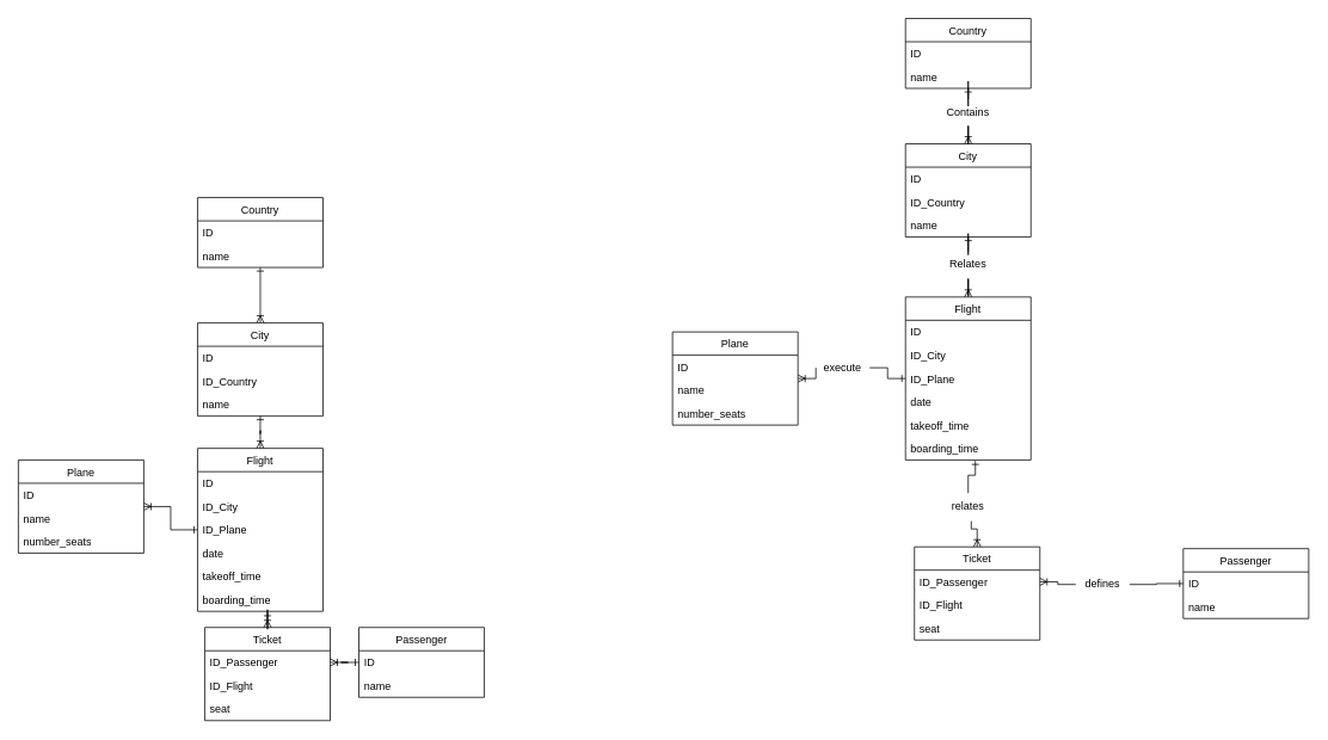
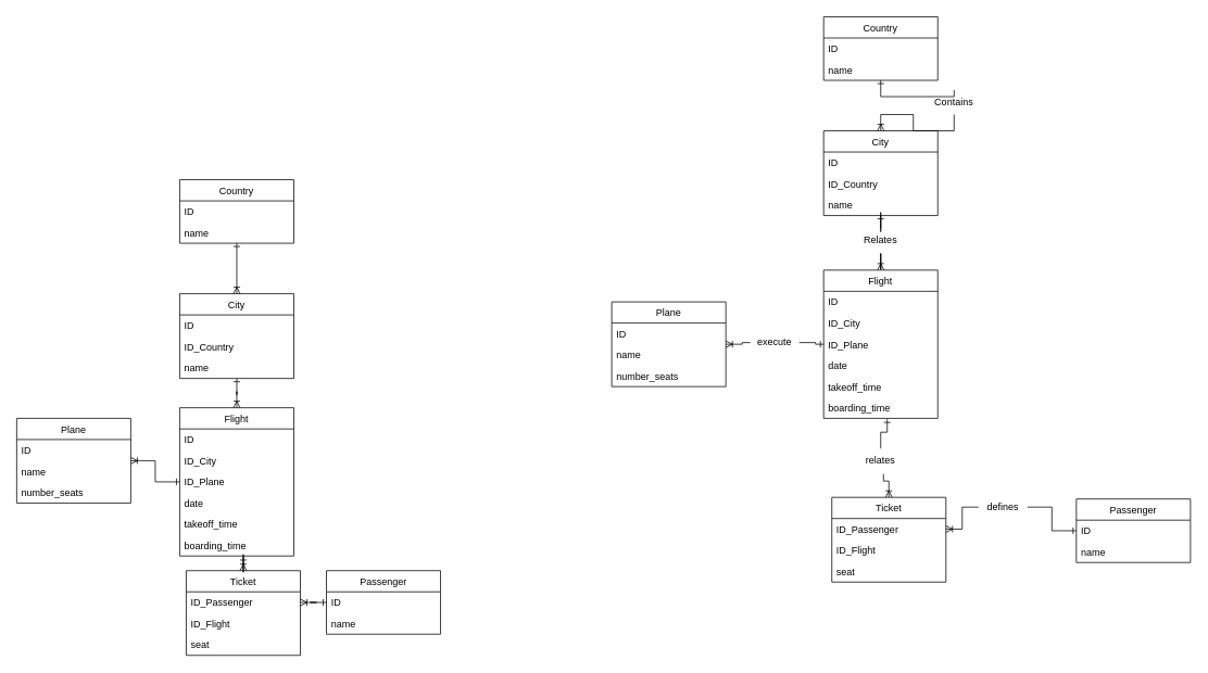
- <mxCell id="62" value="Contains" style="text;html=1;strokeColor=none;fillColor=none;align=center;verticalAlign=middle;whiteSpace=wrap;rounded=0;" vertex="1" parent="1"><mxGeometry x="1050" y="110" width="60" height="30" as="geometry" /></mxCell>
+ <mxCell id="62" value="Contains" style="text;html=1;strokeColor=none;fillColor=none;align=center;verticalAlign=middle;whiteSpace=wrap;rounded=0;" vertex="1" parent="1"><mxGeometry x="1140" y="110" width="60" height="30" as="geometry" /></mxCell>
- <mxCell id="66" value="execute" style="text;html=1;strokeColor=none;fillColor=none;align=center;verticalAlign=middle;whiteSpace=wrap;rounded=0;" vertex="1" parent="1"><mxGeometry x="910" y="395" width="60" height="30" as="geometry" /></mxCell>
+ <mxCell id="66" value="execute" style="text;html=1;strokeColor=none;fillColor=none;align=center;verticalAlign=middle;whiteSpace=wrap;rounded=0;" vertex="1" parent="1"><mxGeometry x="920" y="405" width="60" height="30" as="geometry" /></mxCell>
- <mxCell id="70" value="defines" style="text;html=1;strokeColor=none;fillColor=none;align=center;verticalAlign=middle;whiteSpace=wrap;rounded=0;" vertex="1" parent="1"><mxGeometry x="1200" y="637" width="60" height="30" as="geometry" /></mxCell>
+ <mxCell id="70" value="defines" style="text;html=1;strokeColor=none;fillColor=none;align=center;verticalAlign=middle;whiteSpace=wrap;rounded=0;" vertex="1" parent="1"><mxGeometry x="1200" y="607" width="60" height="30" as="geometry" /></mxCell>
